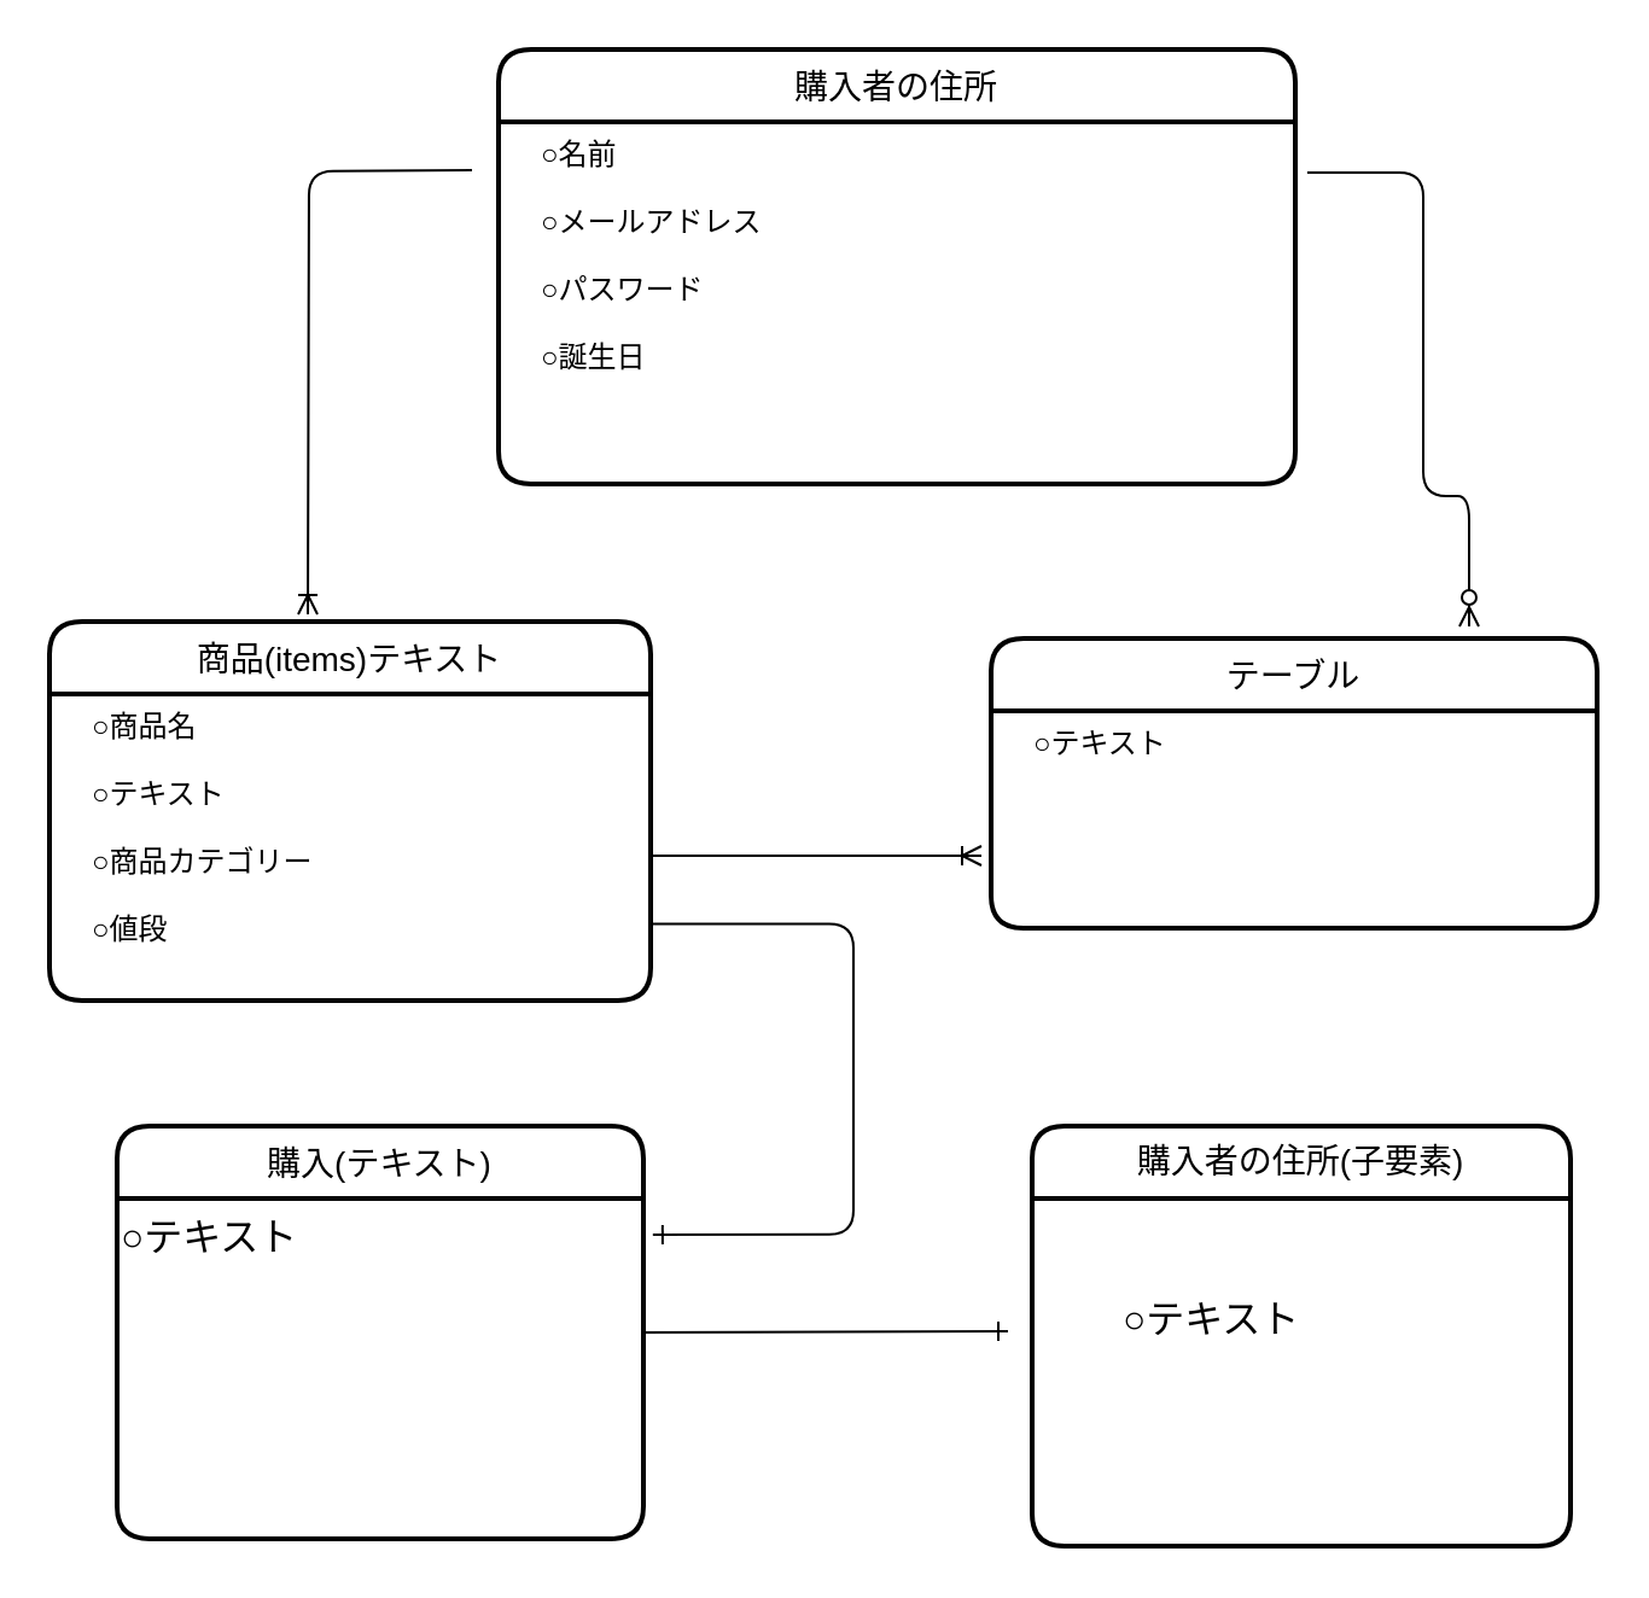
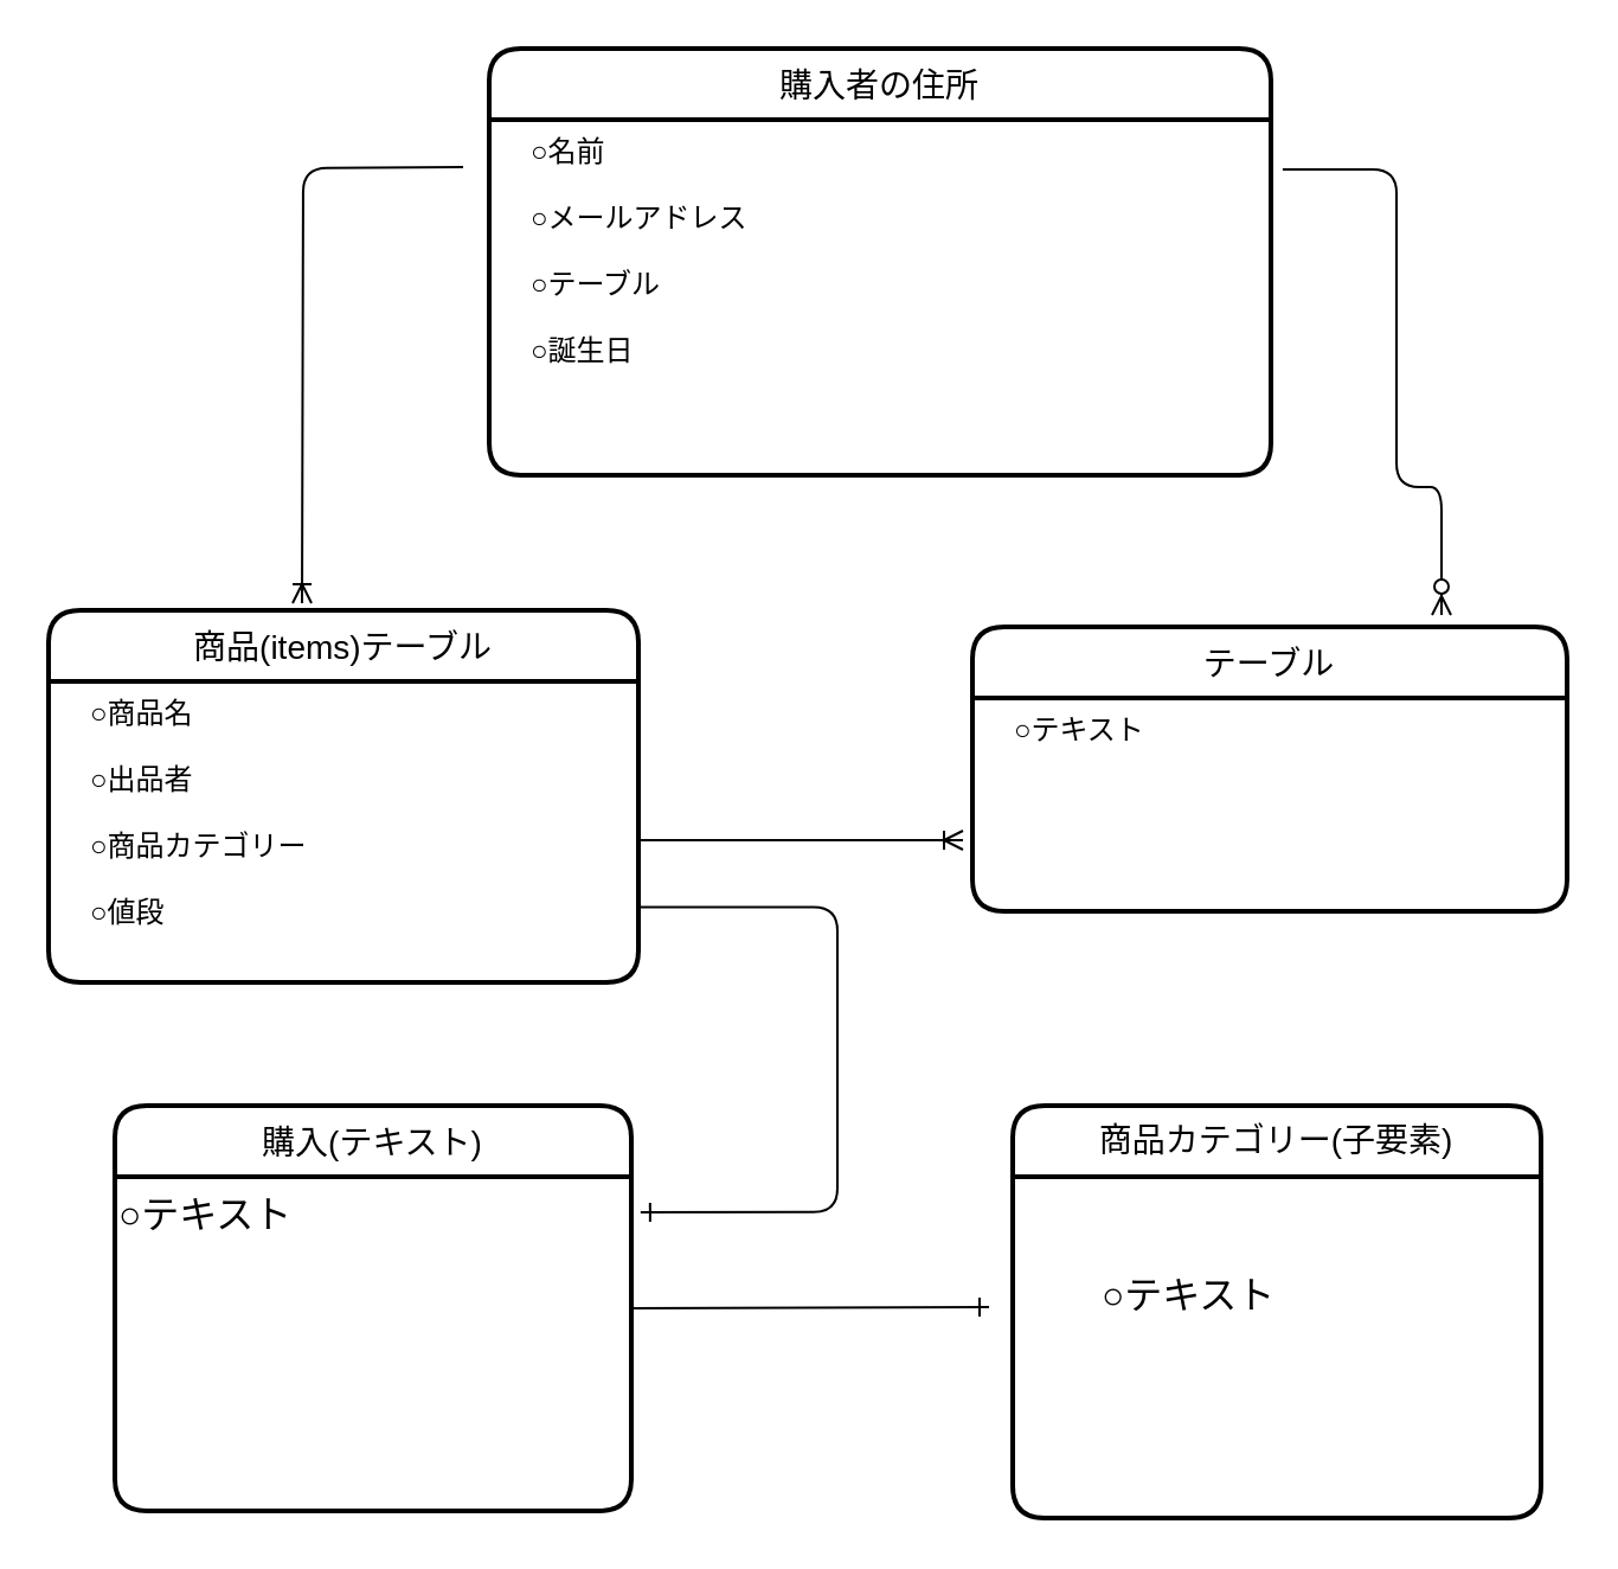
- <mxCell id="3" value="　○名前&#10;&#10;　○メールアドレス&#10;&#10;　○パスワード&#10;&#10;　○誕生日" style="align=left;strokeColor=none;fillColor=none;spacingLeft=4;fontSize=12;verticalAlign=top;resizable=0;rotatable=0;part=1;" vertex="1" parent="2"><mxGeometry y="30" width="330" height="150" as="geometry" /></mxCell>
+ <mxCell id="3" value="　○名前&#10;&#10;　○メールアドレス&#10;&#10;　○テーブル&#10;&#10;　○誕生日" style="align=left;strokeColor=none;fillColor=none;spacingLeft=4;fontSize=12;verticalAlign=top;resizable=0;rotatable=0;part=1;" vertex="1" parent="2"><mxGeometry y="30" width="330" height="150" as="geometry" /></mxCell>
- <mxCell id="4" value="商品(items)テキスト" style="swimlane;childLayout=stackLayout;horizontal=1;startSize=30;horizontalStack=0;rounded=1;fontSize=14;fontStyle=0;strokeWidth=2;resizeParent=0;resizeLast=1;shadow=0;dashed=0;align=center;" vertex="1" parent="1"><mxGeometry x="20" y="257" width="249" height="157" as="geometry" /></mxCell>
+ <mxCell id="4" value="商品(items)テーブル" style="swimlane;childLayout=stackLayout;horizontal=1;startSize=30;horizontalStack=0;rounded=1;fontSize=14;fontStyle=0;strokeWidth=2;resizeParent=0;resizeLast=1;shadow=0;dashed=0;align=center;" vertex="1" parent="1"><mxGeometry x="20" y="257" width="249" height="157" as="geometry" /></mxCell>
- <mxCell id="5" value="　○商品名&#10;&#10;　○テキスト&#10;&#10;　○商品カテゴリー&#10;&#10;　○値段" style="align=left;strokeColor=none;fillColor=none;spacingLeft=4;fontSize=12;verticalAlign=top;resizable=0;rotatable=0;part=1;" vertex="1" parent="4"><mxGeometry y="30" width="249" height="127" as="geometry" /></mxCell>
+ <mxCell id="5" value="　○商品名&#10;&#10;　○出品者&#10;&#10;　○商品カテゴリー&#10;&#10;　○値段" style="align=left;strokeColor=none;fillColor=none;spacingLeft=4;fontSize=12;verticalAlign=top;resizable=0;rotatable=0;part=1;" vertex="1" parent="4"><mxGeometry y="30" width="249" height="127" as="geometry" /></mxCell>
- <mxCell id="10" value="購入者の住所(子要素)" style="swimlane;childLayout=stackLayout;horizontal=1;startSize=30;horizontalStack=0;rounded=1;fontSize=14;fontStyle=0;strokeWidth=2;resizeParent=0;resizeLast=1;shadow=0;dashed=0;align=center;sketch=0;verticalAlign=top;" vertex="1" parent="1"><mxGeometry x="427" y="466" width="223" height="174" as="geometry" /></mxCell>
+ <mxCell id="10" value="商品カテゴリー(子要素)" style="swimlane;childLayout=stackLayout;horizontal=1;startSize=30;horizontalStack=0;rounded=1;fontSize=14;fontStyle=0;strokeWidth=2;resizeParent=0;resizeLast=1;shadow=0;dashed=0;align=center;sketch=0;verticalAlign=top;" vertex="1" parent="1"><mxGeometry x="427" y="466" width="223" height="174" as="geometry" /></mxCell>
